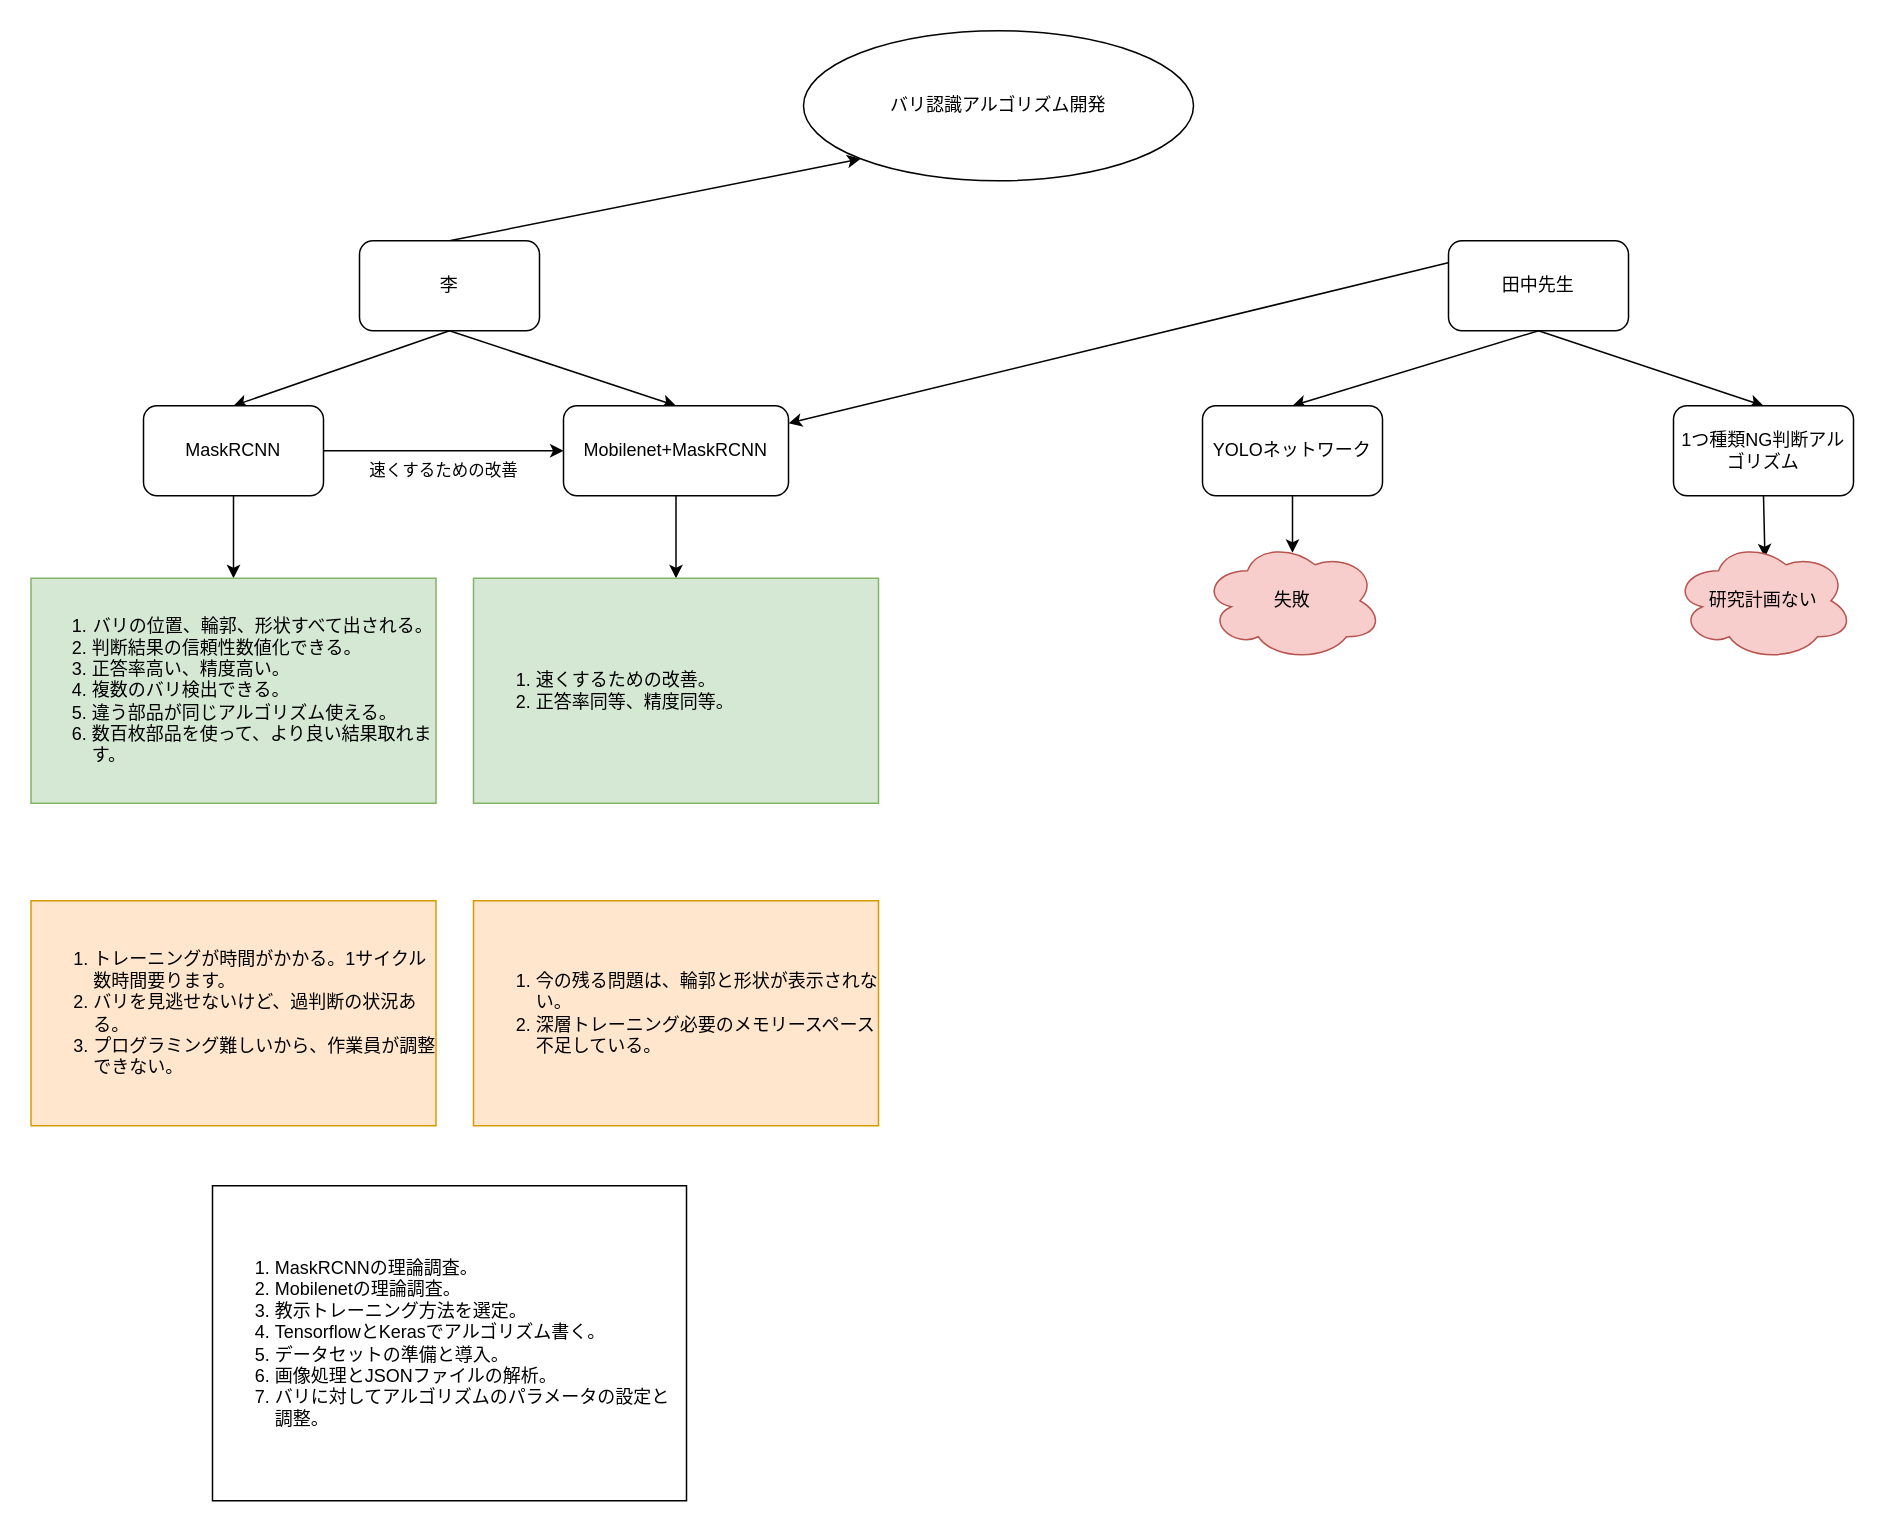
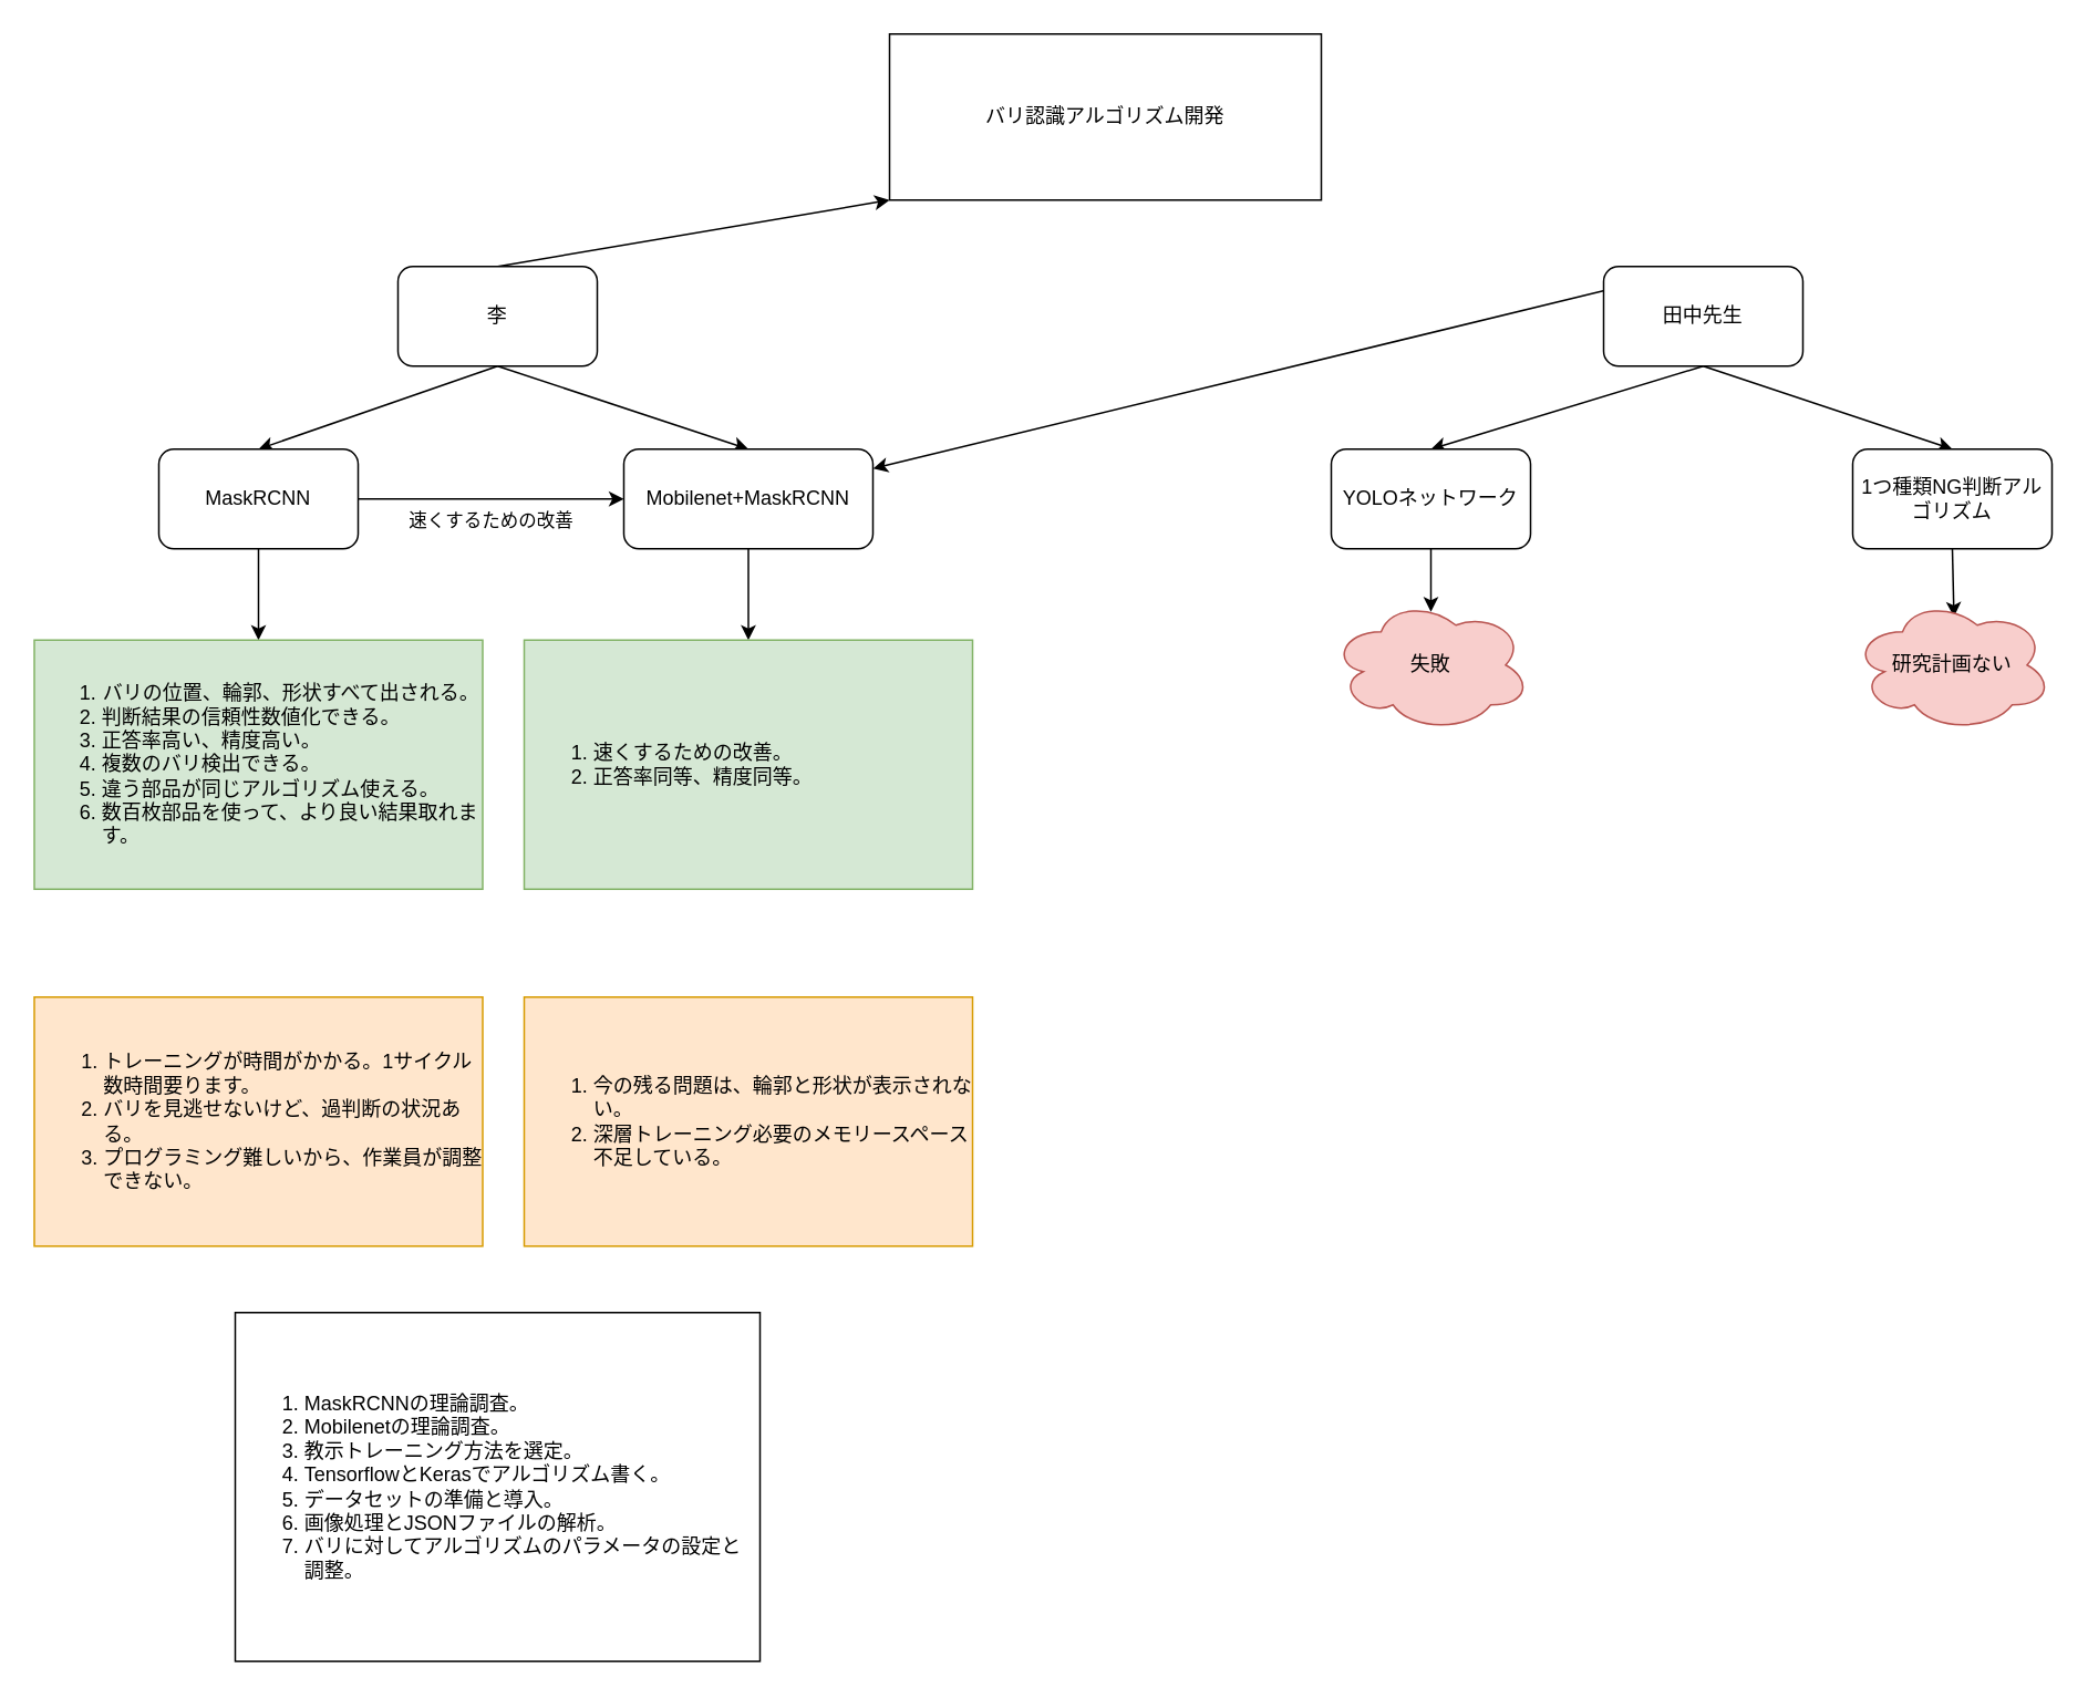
- <mxCell id="2" value="バリ認識アルゴリズム開発" style="ellipse;whiteSpace=wrap;html=1;" vertex="1" parent="1"><mxGeometry x="535" y="20" width="260" height="100" as="geometry" /></mxCell>
+ <mxCell id="2" value="バリ認識アルゴリズム開発" style="whiteSpace=wrap;html=1;rounded=0;" vertex="1" parent="1"><mxGeometry x="535" y="20" width="260" height="100" as="geometry" /></mxCell>
